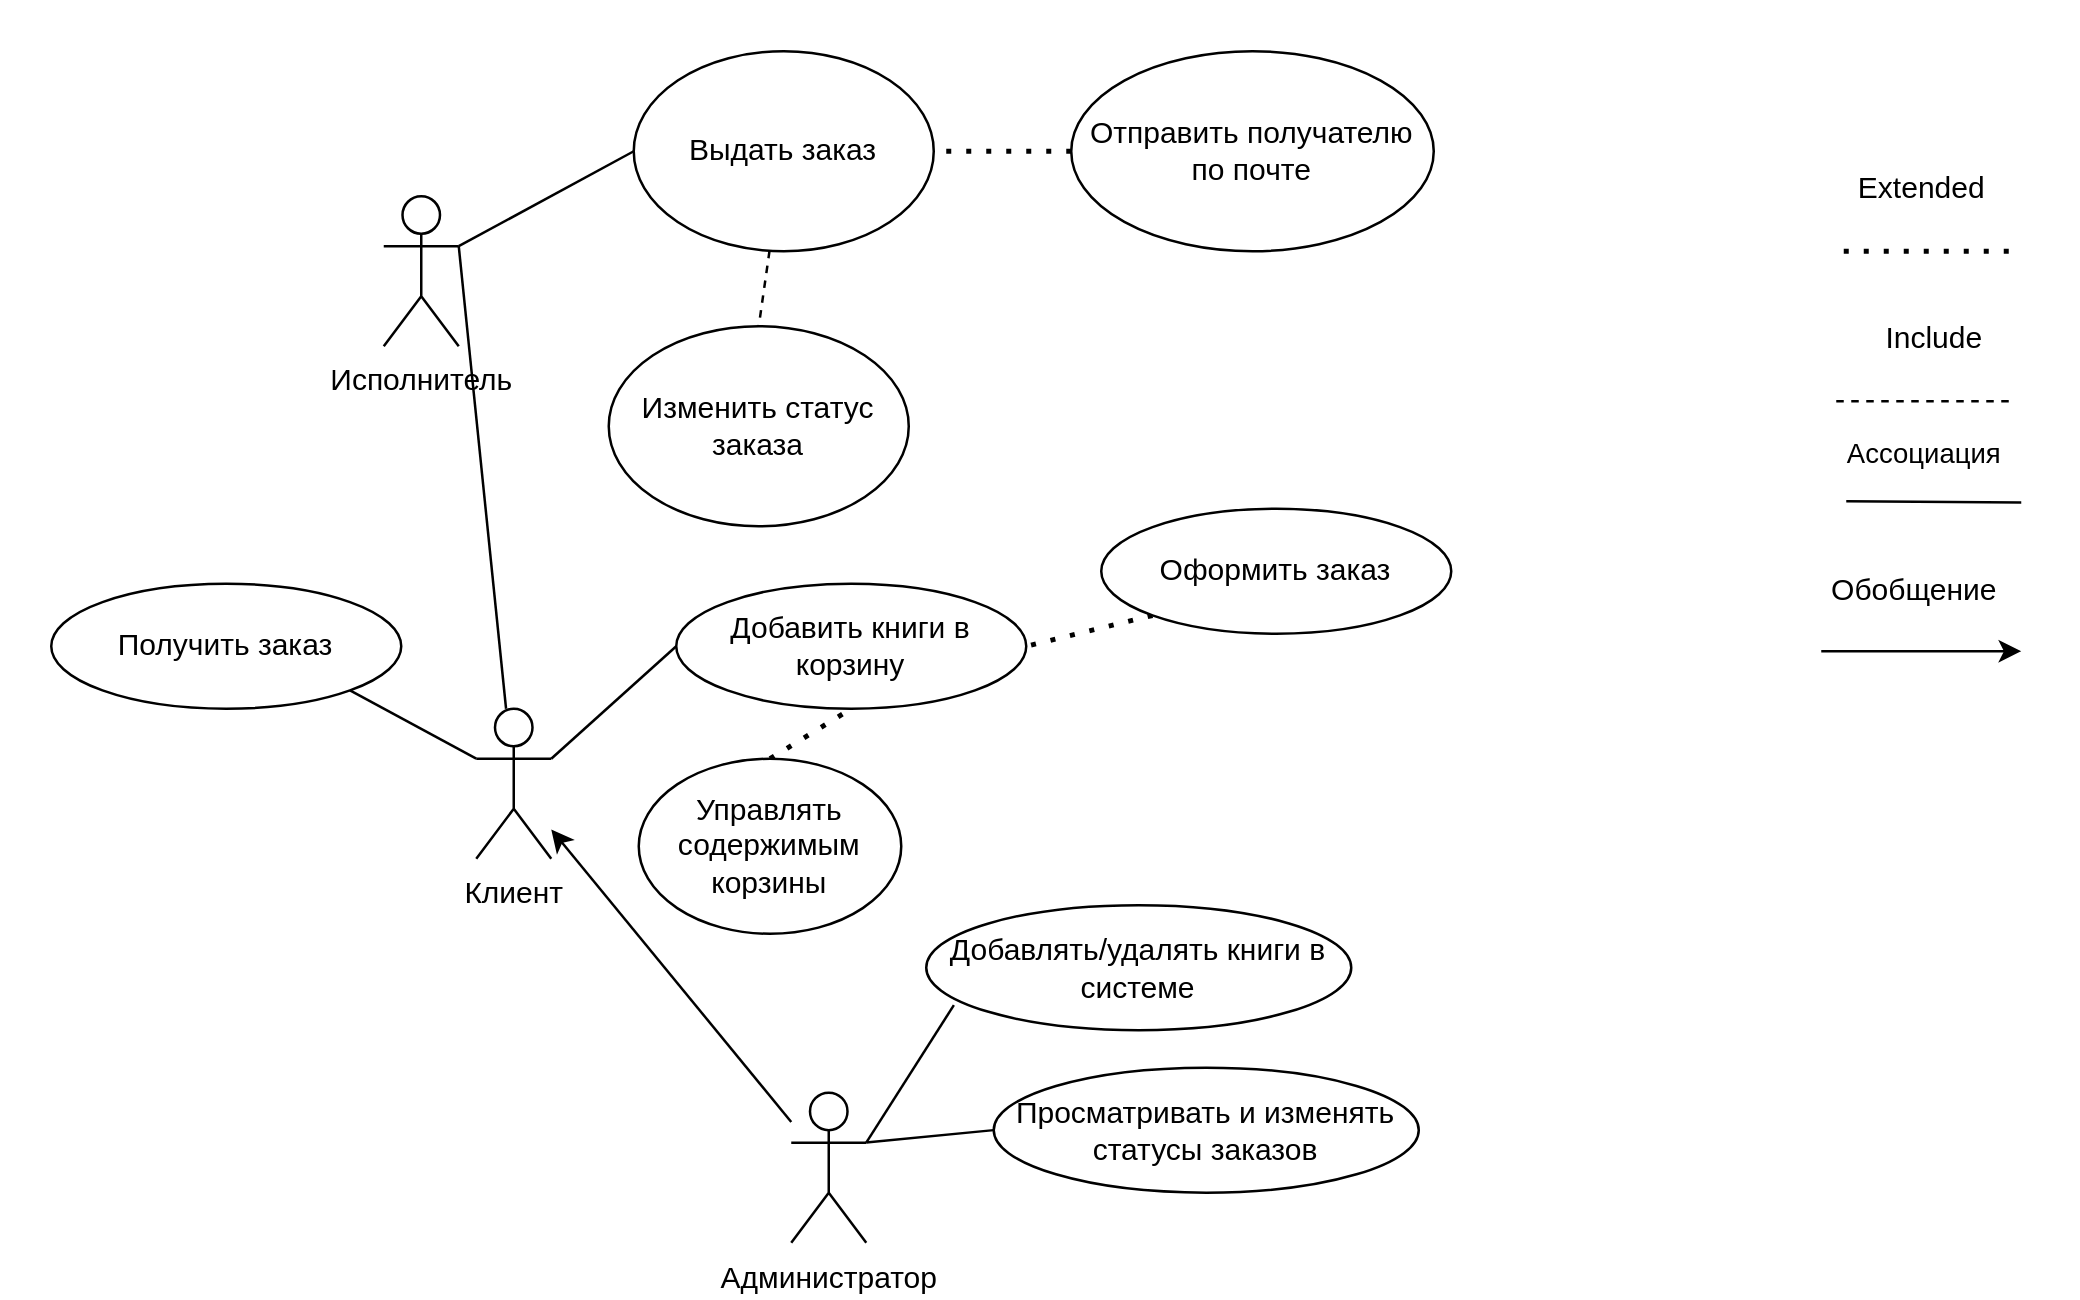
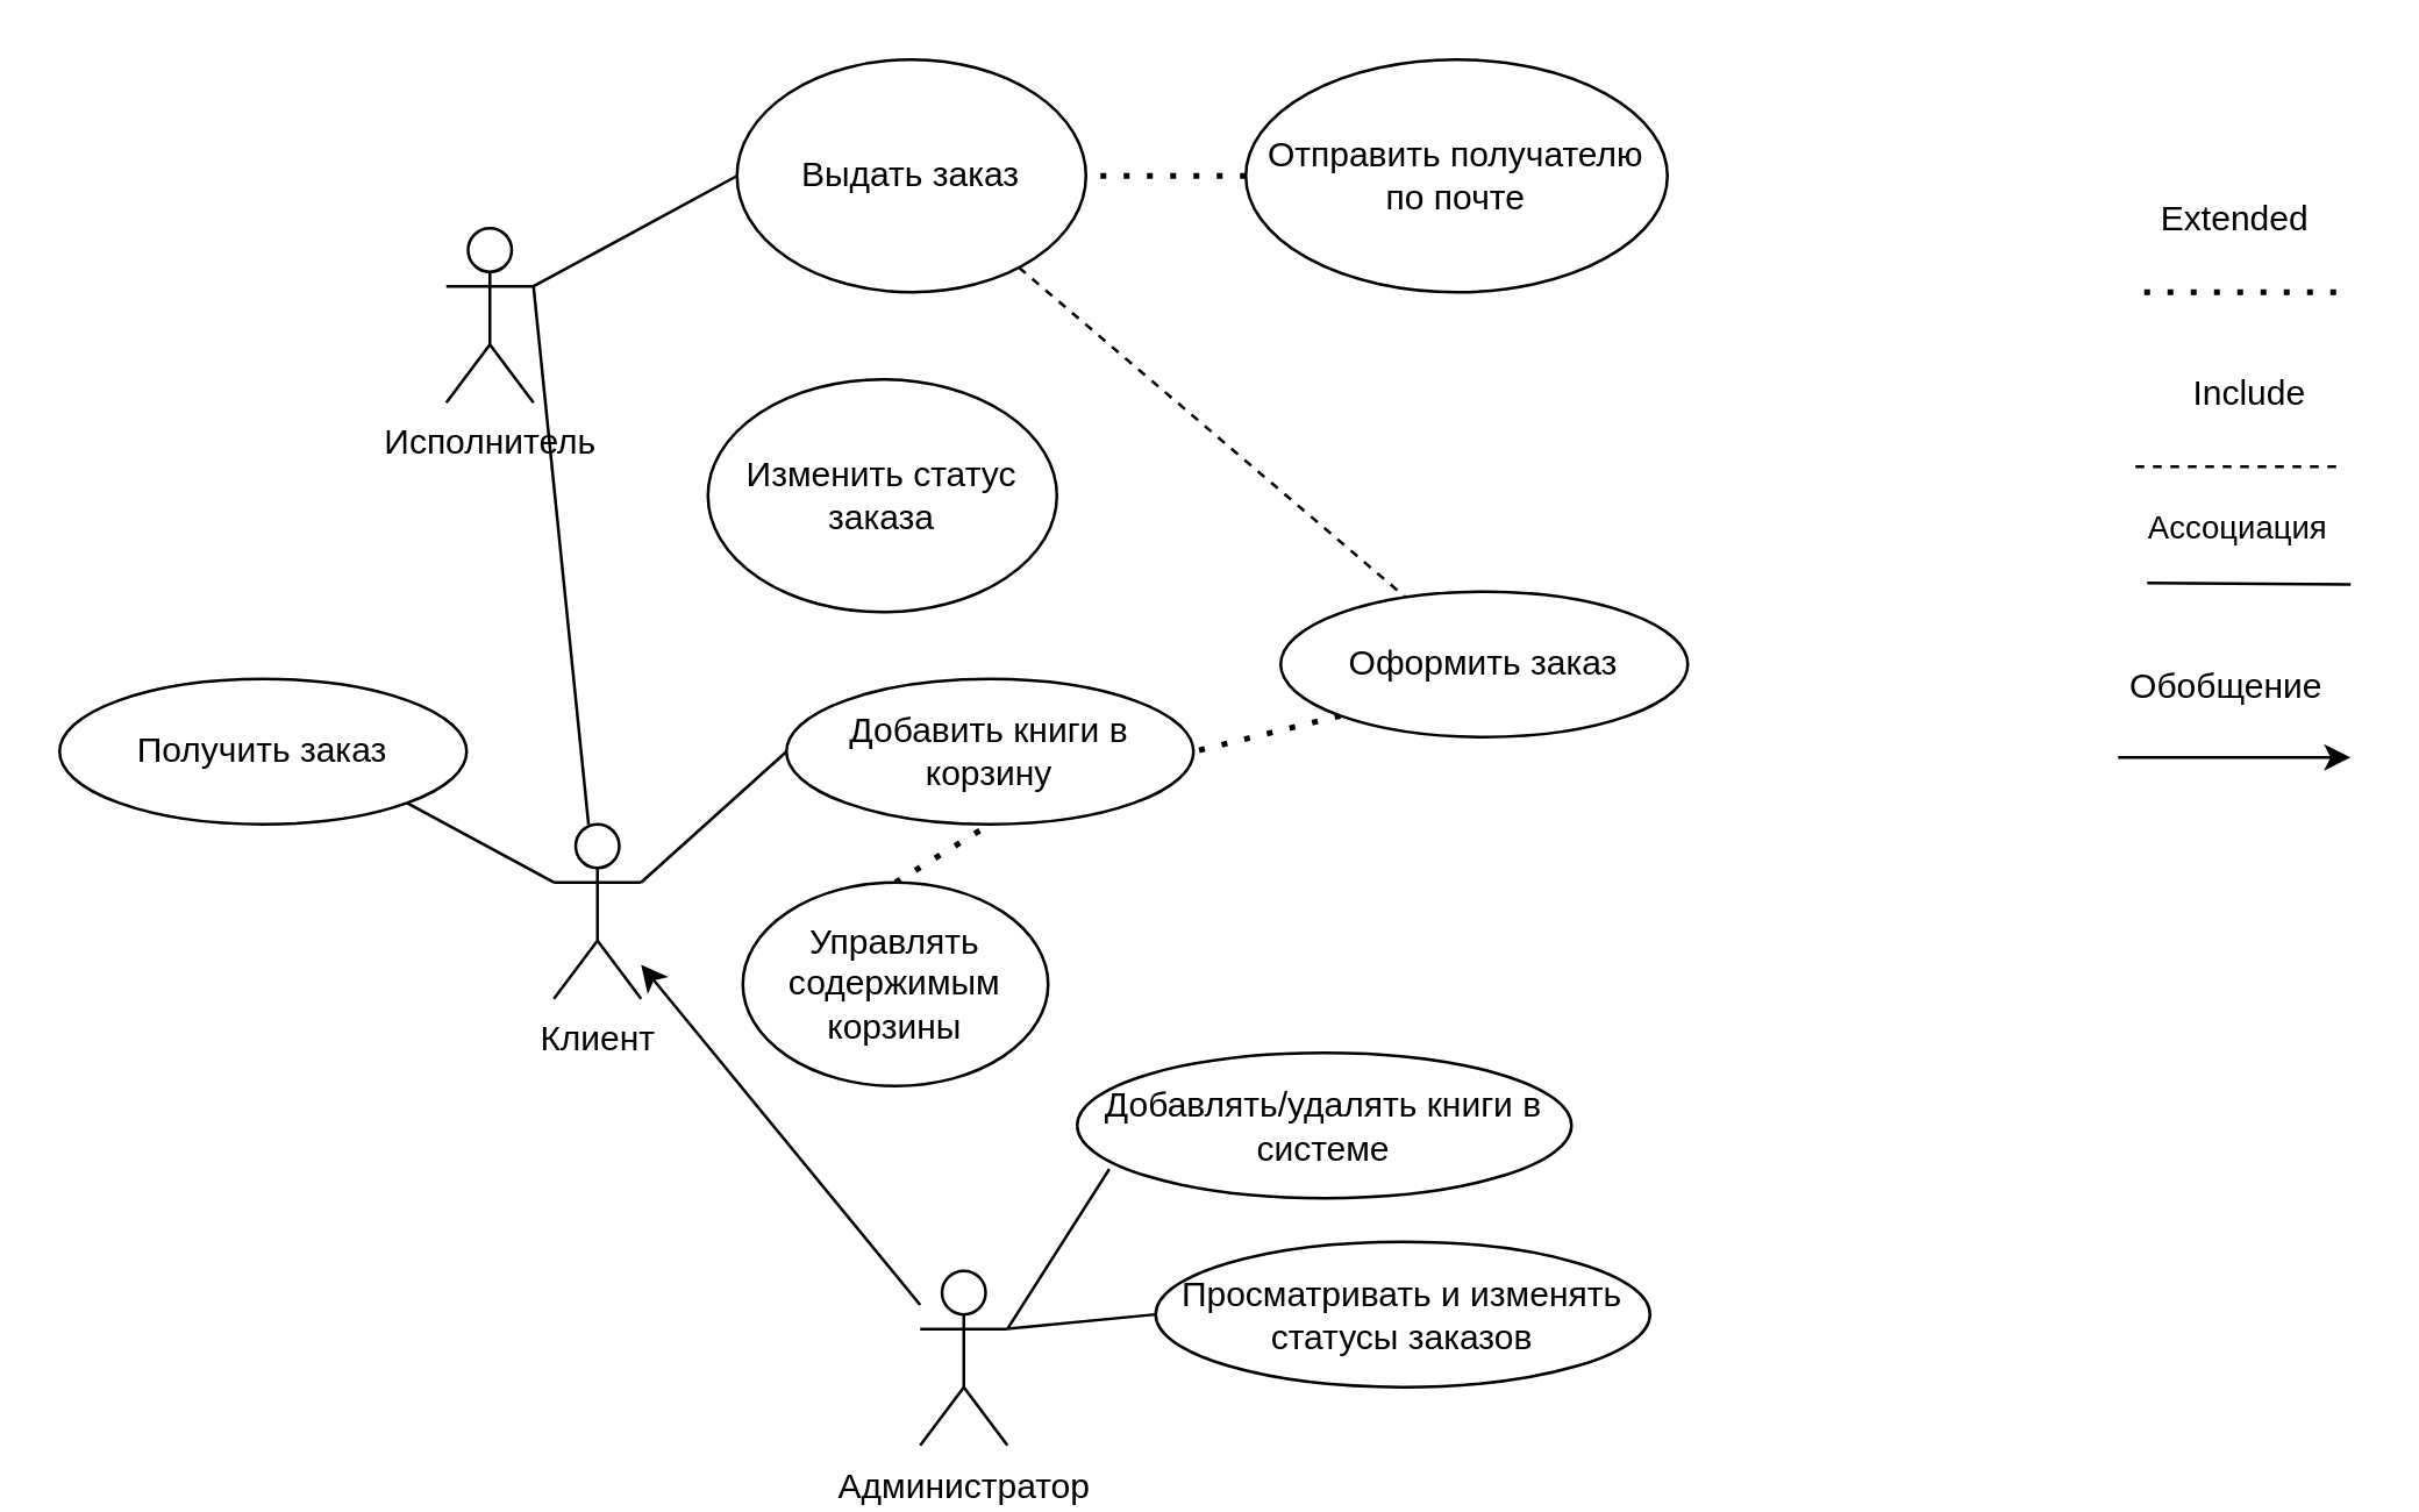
- <mxCell id="9" value="" style="endArrow=none;dashed=1;html=1;rounded=0;entryX=0.5;entryY=0;entryDx=0;entryDy=0;" parent="1" source="7" target="4" edge="1"><mxGeometry width="50" height="50" relative="1" as="geometry"><mxPoint x="383" y="180" as="sourcePoint" /><mxPoint x="441" y="212" as="targetPoint" /></mxGeometry></mxCell>
+ <mxCell id="9" value="" style="endArrow=none;dashed=1;html=1;rounded=0;" parent="1" source="7" target="26" edge="1"><mxGeometry width="50" height="50" relative="1" as="geometry"><mxPoint x="383" y="180" as="sourcePoint" /><mxPoint x="441" y="212" as="targetPoint" /></mxGeometry></mxCell>
